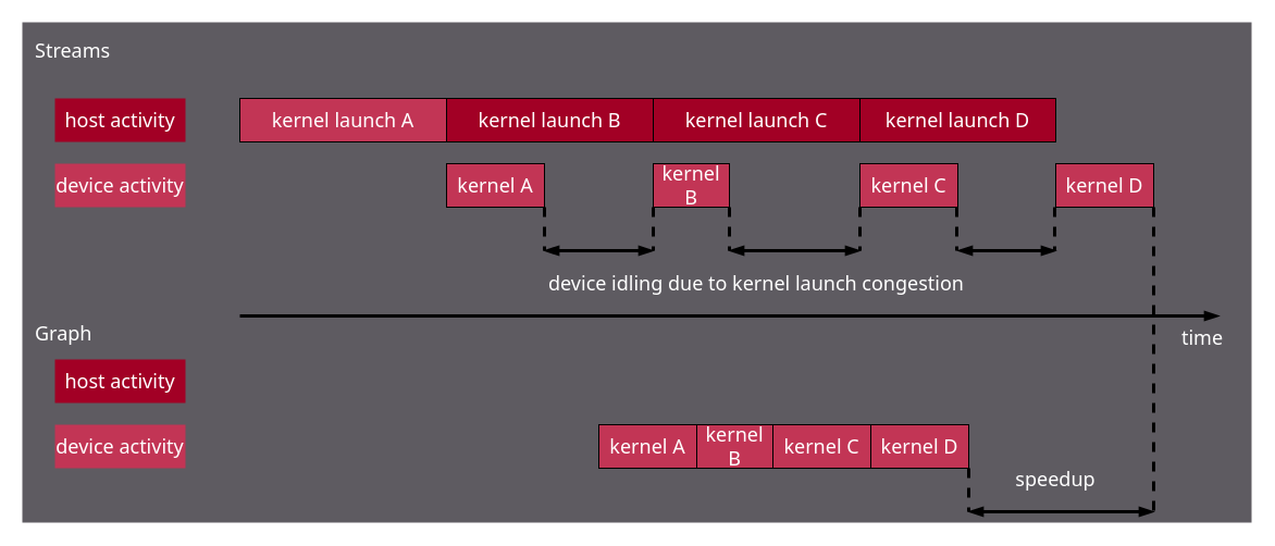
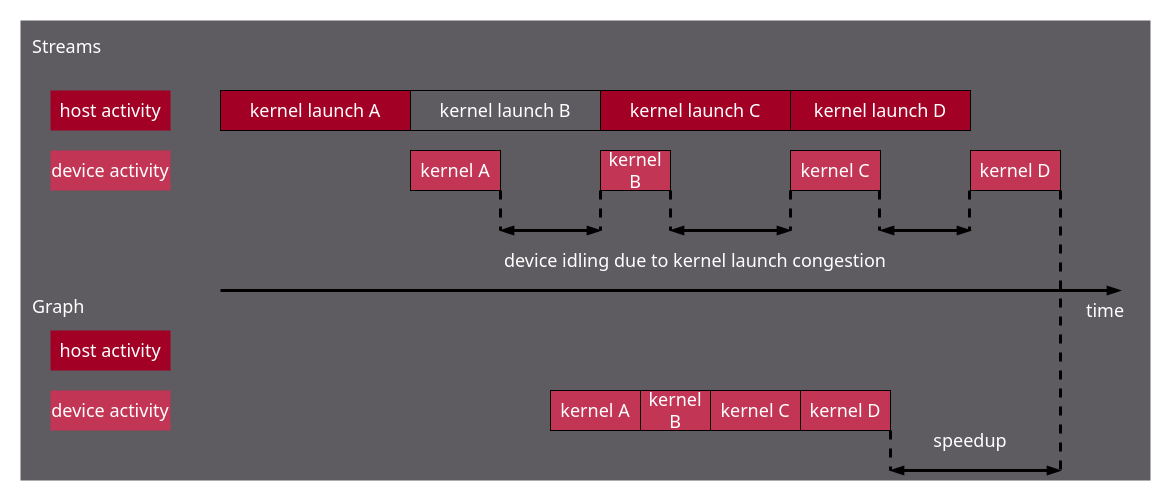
- <mxCell id="5" value="kernel launch A" style="rounded=0;whiteSpace=wrap;html=1;fillColor=#c23555;fontColor=#FFFFFF;strokeColor=default;fontFamily=Segoe UI;fontSize=18;" parent="1" vertex="1"><mxGeometry x="220" y="90" width="190" height="40" as="geometry" /></mxCell>
+ <mxCell id="5" value="kernel launch A" style="rounded=0;whiteSpace=wrap;html=1;fillColor=#A20025;fontColor=#FFFFFF;strokeColor=default;fontFamily=Segoe UI;fontSize=18;" parent="1" vertex="1"><mxGeometry x="220" y="90" width="190" height="40" as="geometry" /></mxCell>
- <mxCell id="8" value="kernel launch B" style="rounded=0;whiteSpace=wrap;html=1;fillColor=#A20025;fontColor=#FFFFFF;strokeColor=default;fontFamily=Segoe UI;fontSize=18;" parent="1" vertex="1"><mxGeometry x="410" y="90" width="190" height="40" as="geometry" /></mxCell>
+ <mxCell id="8" value="kernel launch B" style="rounded=0;whiteSpace=wrap;html=1;fillColor=#5e5b61;fontColor=#FFFFFF;strokeColor=default;fontFamily=Segoe UI;fontSize=18;" parent="1" vertex="1"><mxGeometry x="410" y="90" width="190" height="40" as="geometry" /></mxCell>
